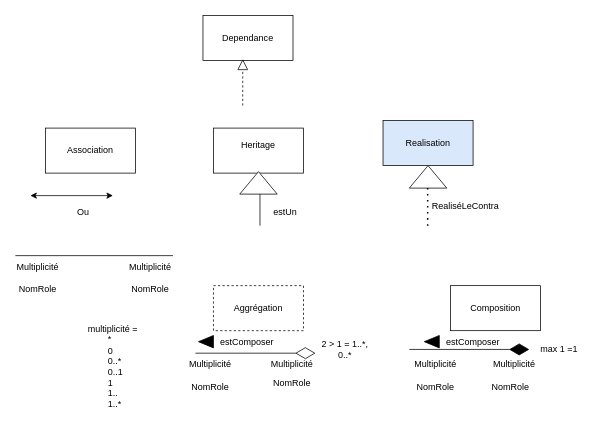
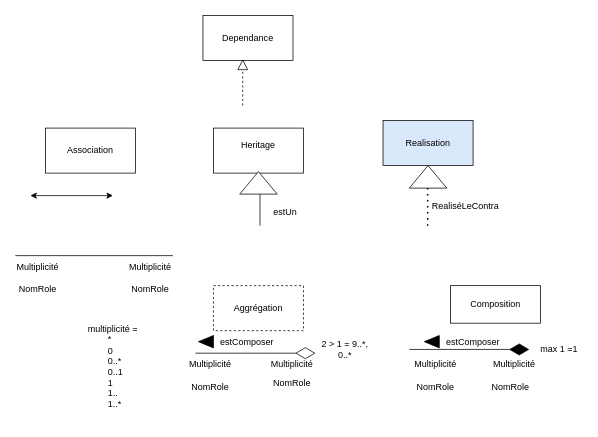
- <mxCell id="7" value="Ou" style="text;html=1;align=center;verticalAlign=middle;resizable=0;points=[];autosize=1;strokeColor=none;fillColor=none;" parent="1" vertex="1"><mxGeometry x="90" y="268" width="40" height="30" as="geometry" /></mxCell>
- <mxCell id="26" value="Composition" style="rounded=0;whiteSpace=wrap;html=1;" parent="1" vertex="1"><mxGeometry x="600" y="380" width="120" height="60" as="geometry" /></mxCell>
+ <mxCell id="26" value="Composition" style="rounded=0;whiteSpace=wrap;html=1;" parent="1" vertex="1"><mxGeometry x="600" y="380" width="120" height="50" as="geometry" /></mxCell>
- <mxCell id="23" value="2 &amp;gt; 1 = 1..*, 0..*" style="text;html=1;align=center;verticalAlign=middle;whiteSpace=wrap;rounded=0;" parent="1" vertex="1"><mxGeometry x="420" y="450" width="79" height="30" as="geometry" /></mxCell>
+ <mxCell id="23" value="2 &amp;gt; 1 = 9..*, 0..*" style="text;html=1;align=center;verticalAlign=middle;whiteSpace=wrap;rounded=0;" parent="1" vertex="1"><mxGeometry x="420" y="450" width="79" height="30" as="geometry" /></mxCell>
